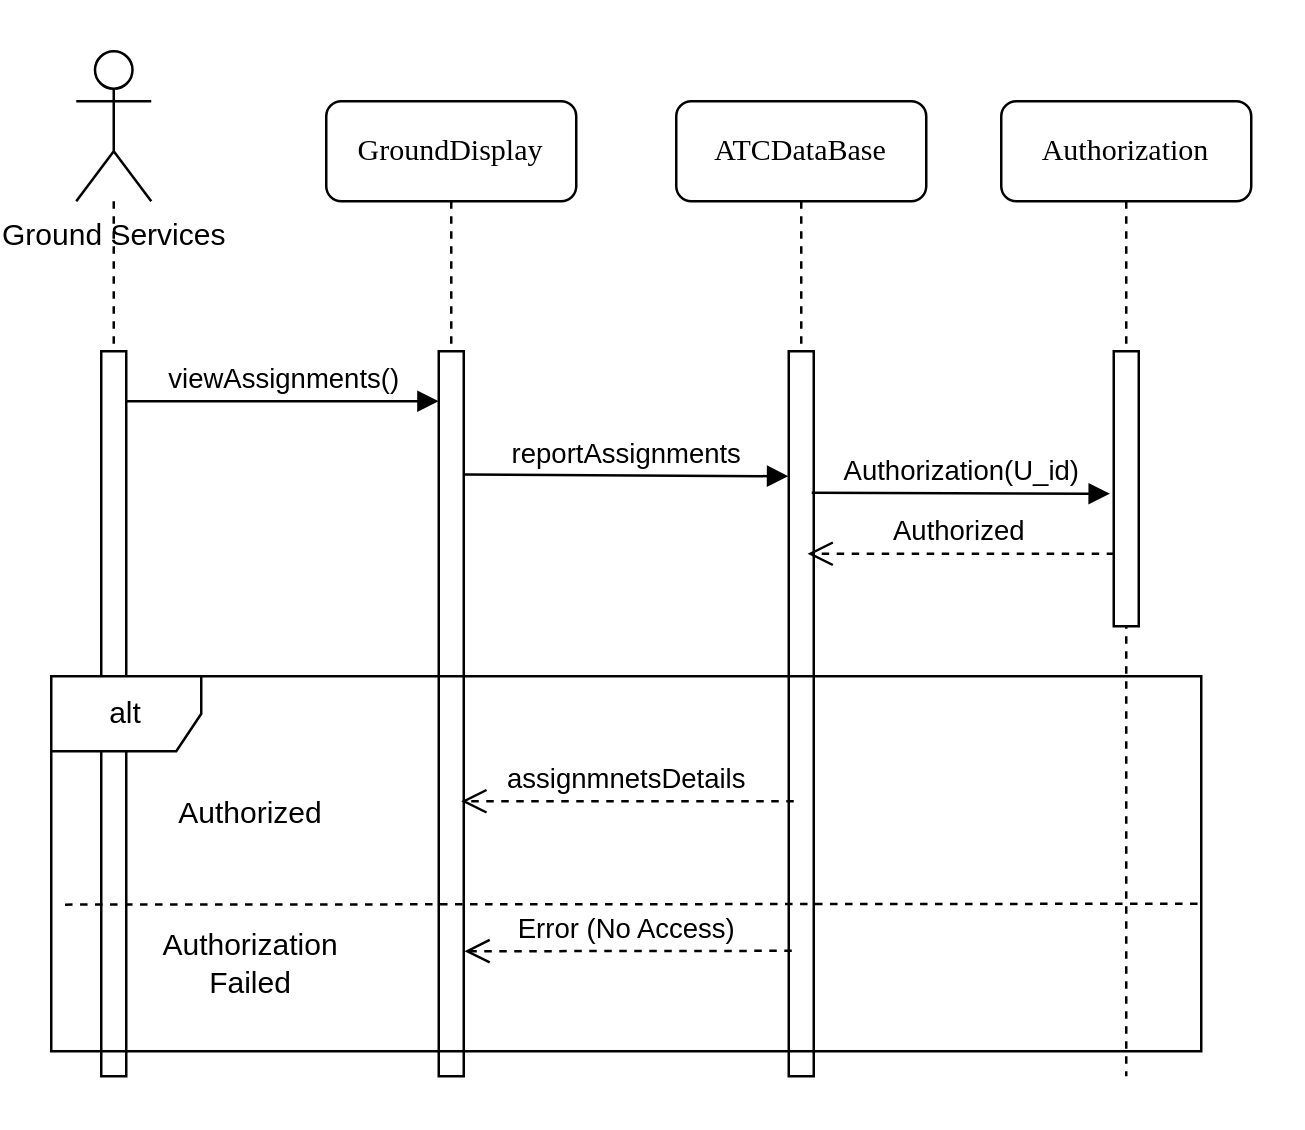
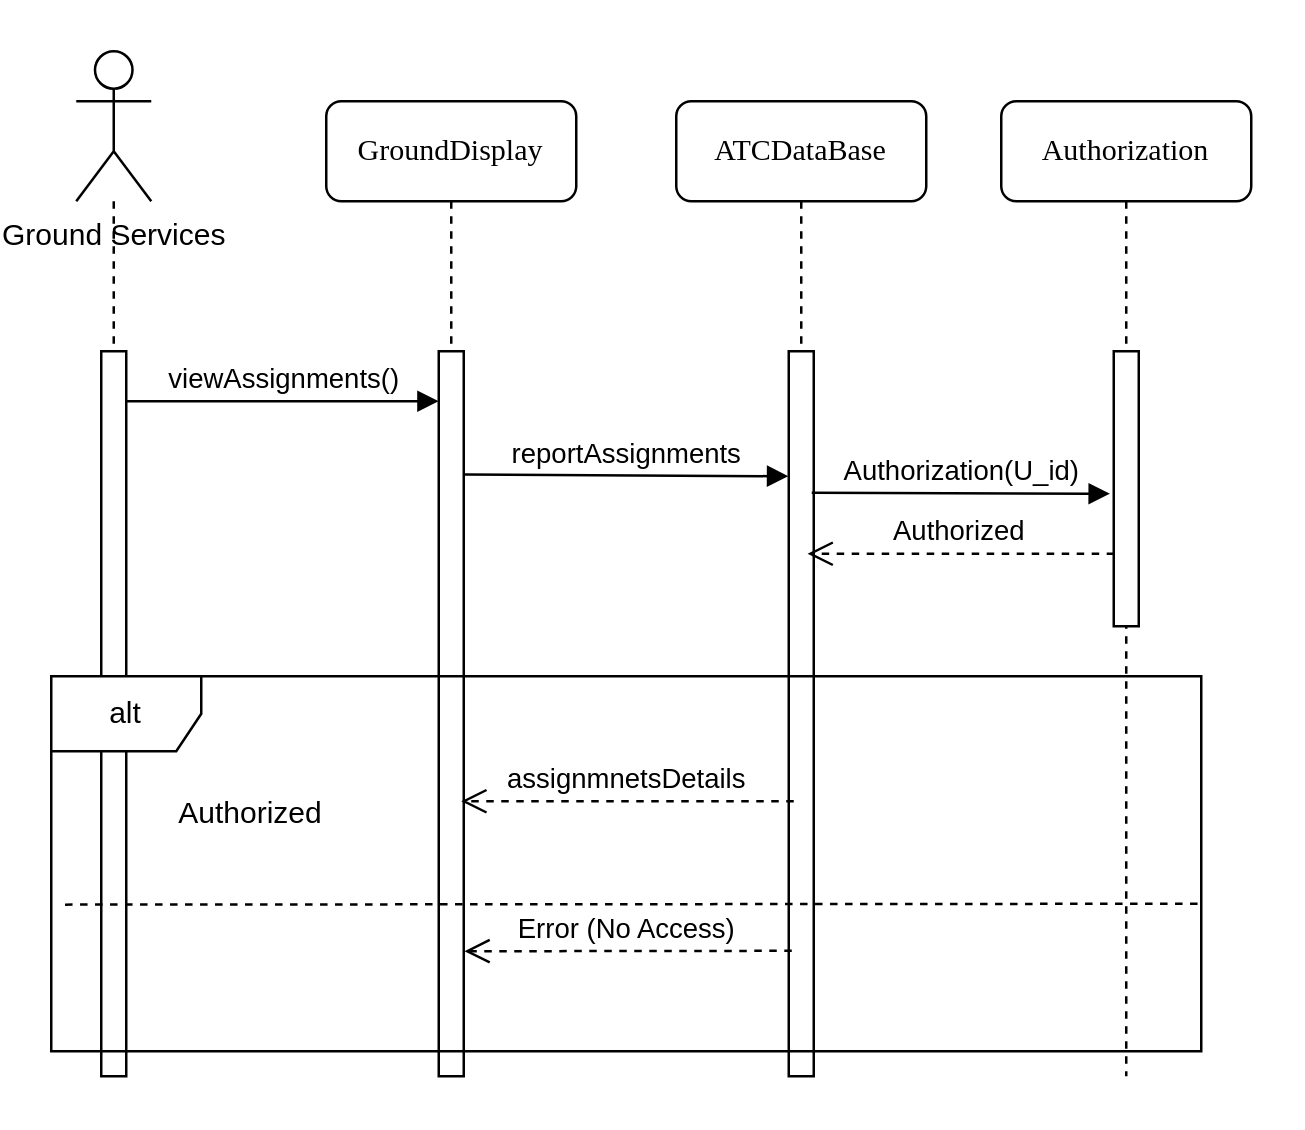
- <mxCell id="20" value="Authorization Failed" style="text;html=1;strokeColor=none;fillColor=none;align=center;verticalAlign=middle;whiteSpace=wrap;rounded=0;" vertex="1" parent="1"><mxGeometry x="70" y="370" width="60" height="30" as="geometry" /></mxCell>
